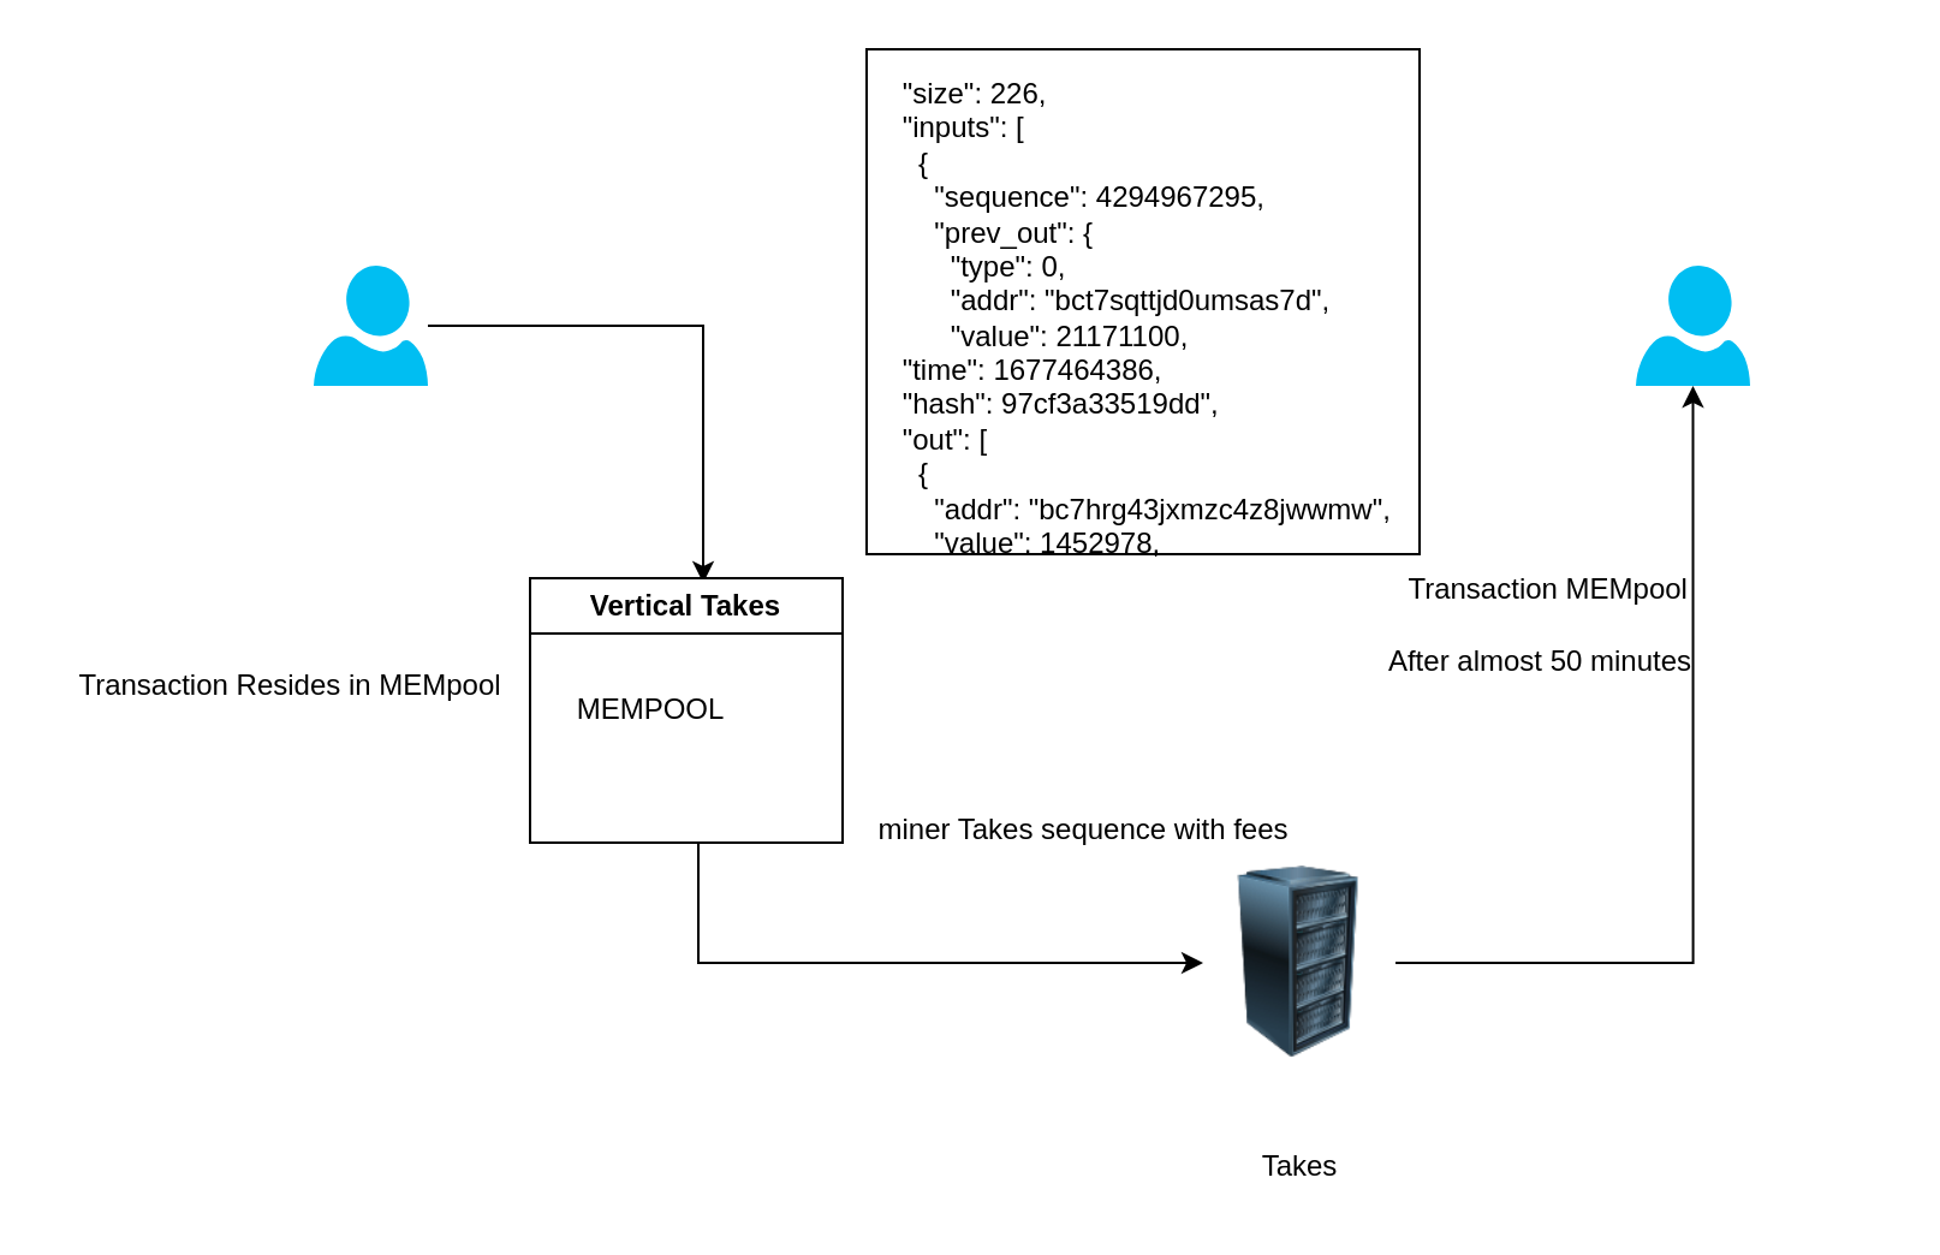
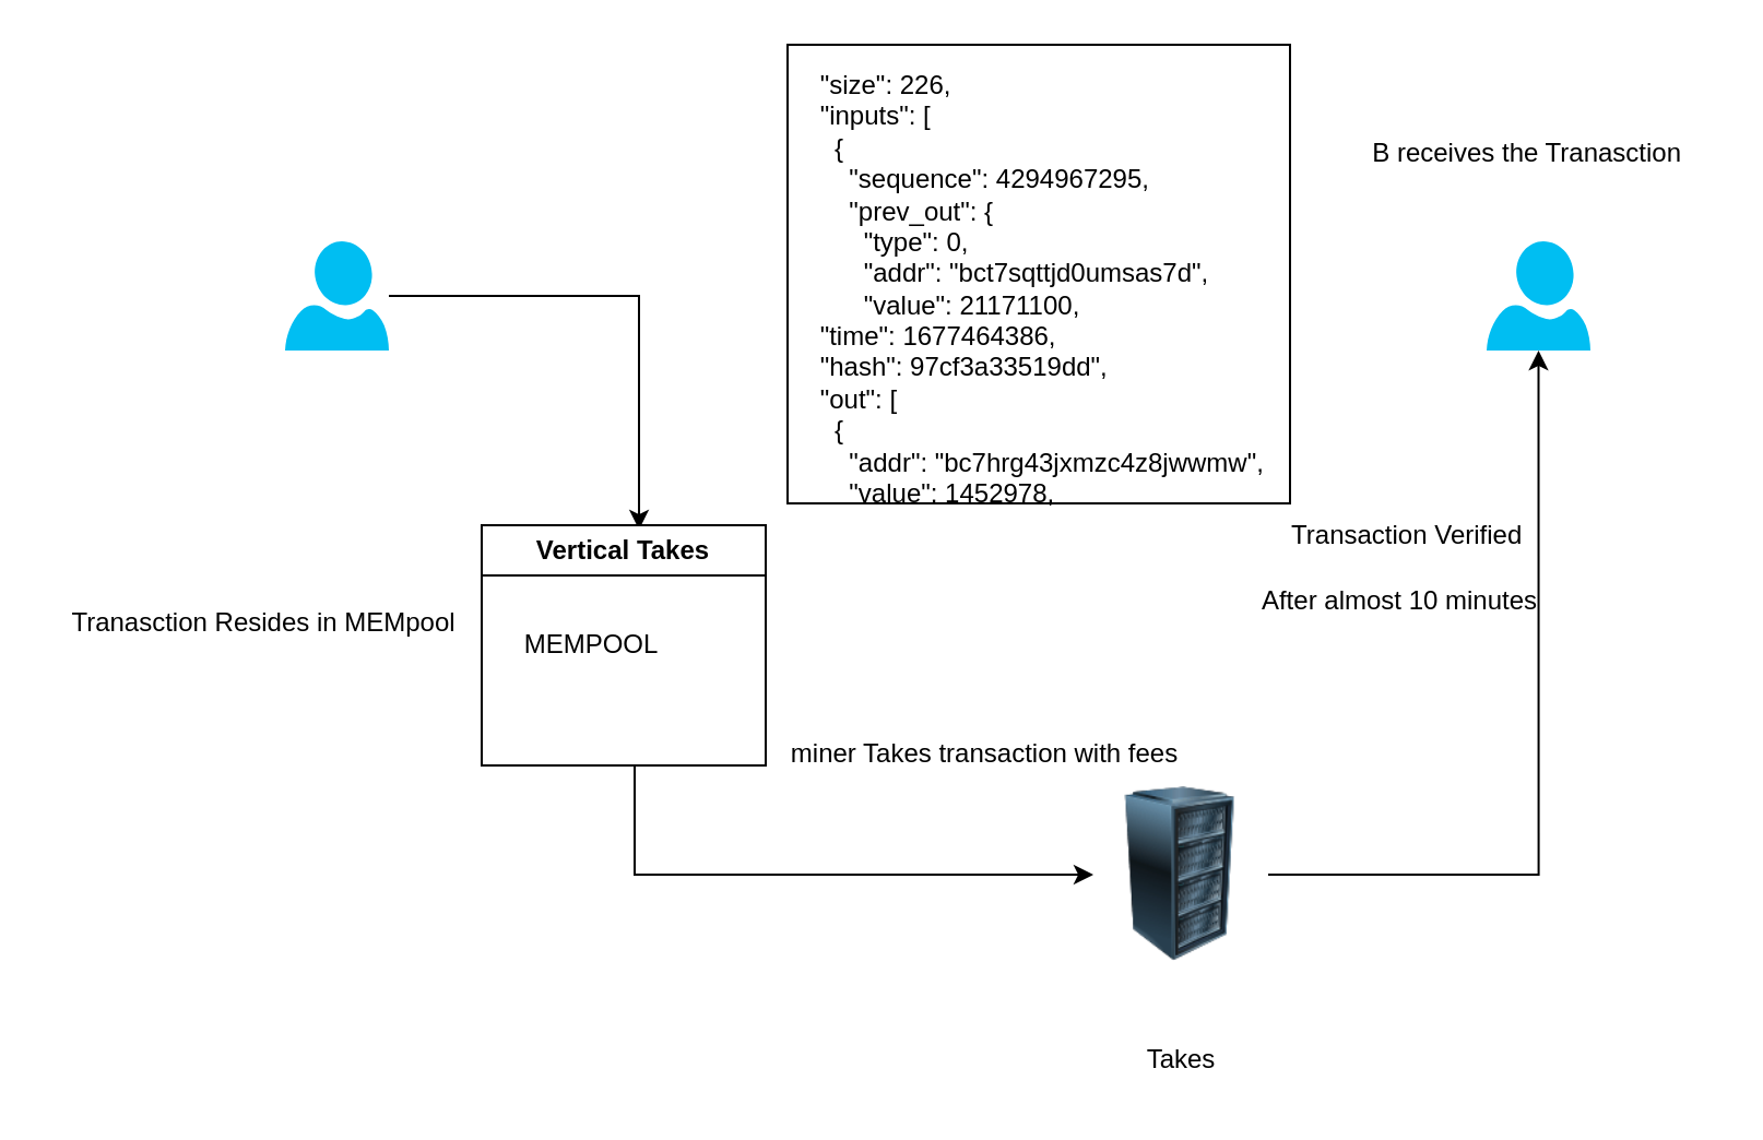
+ <mxCell id="13" value="B receives the Tranasction&amp;nbsp;" style="text;html=1;align=center;verticalAlign=middle;resizable=0;points=[];autosize=1;strokeColor=none;fillColor=none;" parent="1" vertex="1"><mxGeometry x="615" y="55" width="170" height="30" as="geometry" /></mxCell>
- <mxCell id="14" value="Transaction MEMpool&amp;nbsp;" style="text;html=1;align=center;verticalAlign=middle;resizable=0;points=[];autosize=1;strokeColor=none;fillColor=none;" parent="1" vertex="1"><mxGeometry x="580" y="230" width="130" height="30" as="geometry" /></mxCell>
+ <mxCell id="14" value="Transaction Verified&amp;nbsp;" style="text;html=1;align=center;verticalAlign=middle;resizable=0;points=[];autosize=1;strokeColor=none;fillColor=none;" parent="1" vertex="1"><mxGeometry x="580" y="230" width="130" height="30" as="geometry" /></mxCell>
- <mxCell id="16" value="After almost 50 minutes" style="text;html=1;align=center;verticalAlign=middle;resizable=0;points=[];autosize=1;strokeColor=none;fillColor=none;" vertex="1" parent="1"><mxGeometry x="565" y="260" width="150" height="30" as="geometry" /></mxCell>
+ <mxCell id="16" value="After almost 10 minutes" style="text;html=1;align=center;verticalAlign=middle;resizable=0;points=[];autosize=1;strokeColor=none;fillColor=none;" vertex="1" parent="1"><mxGeometry x="565" y="260" width="150" height="30" as="geometry" /></mxCell>
- <mxCell id="10" value="Transaction Resides in MEMpool" style="text;html=1;align=center;verticalAlign=middle;resizable=0;points=[];autosize=1;strokeColor=none;fillColor=none;" parent="1" vertex="1"><mxGeometry x="20" y="270" width="200" height="30" as="geometry" /></mxCell>
+ <mxCell id="10" value="Tranasction Resides in MEMpool" style="text;html=1;align=center;verticalAlign=middle;resizable=0;points=[];autosize=1;strokeColor=none;fillColor=none;" parent="1" vertex="1"><mxGeometry x="20" y="270" width="200" height="30" as="geometry" /></mxCell>
- <mxCell id="12" value="miner Takes sequence with fees" style="text;html=1;align=center;verticalAlign=middle;resizable=0;points=[];autosize=1;strokeColor=none;fillColor=none;" parent="1" vertex="1"><mxGeometry x="350" y="330" width="200" height="30" as="geometry" /></mxCell>
+ <mxCell id="12" value="miner Takes transaction with fees" style="text;html=1;align=center;verticalAlign=middle;resizable=0;points=[];autosize=1;strokeColor=none;fillColor=none;" parent="1" vertex="1"><mxGeometry x="350" y="330" width="200" height="30" as="geometry" /></mxCell>
